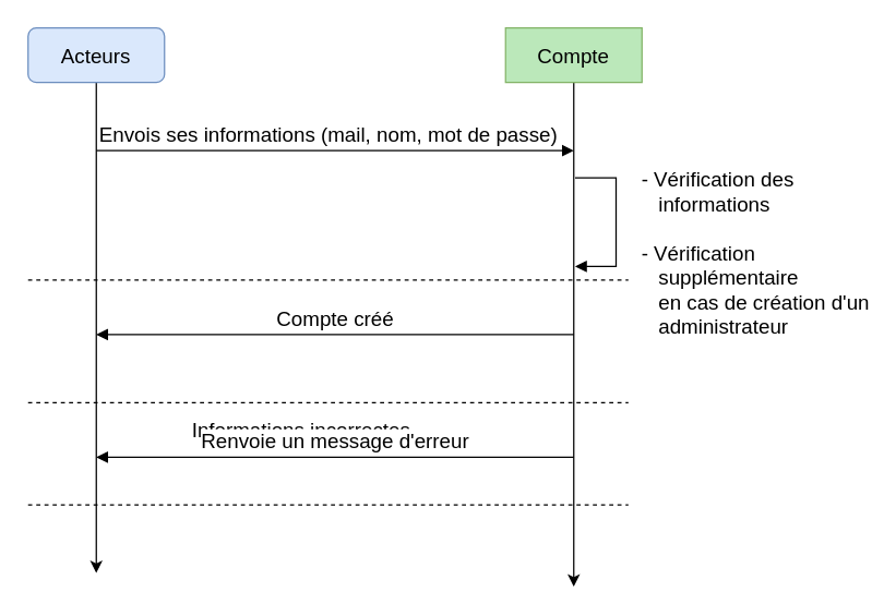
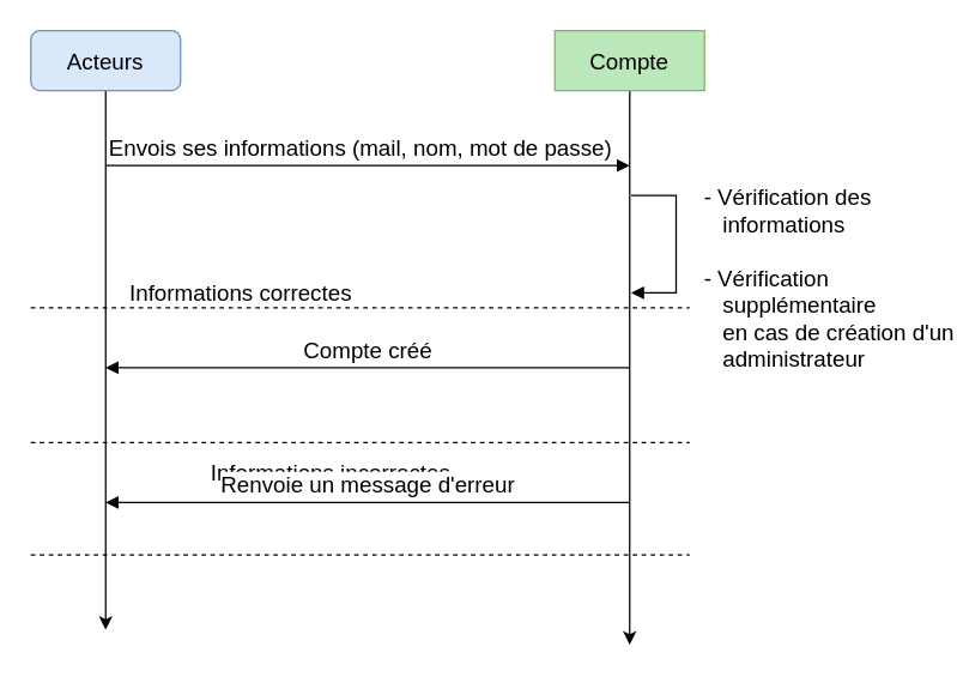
+ <mxCell id="11" value="Informations correctes" style="text;html=1;align=center;verticalAlign=middle;resizable=0;points=[];autosize=1;strokeColor=none;fillColor=none;fontSize=15;rounded=0;" parent="9" vertex="1"><mxGeometry x="65" width="150" height="20" as="geometry" /></mxCell>
